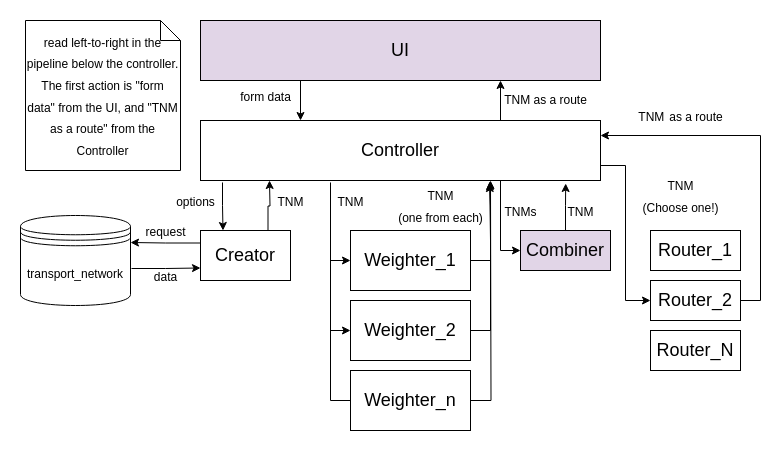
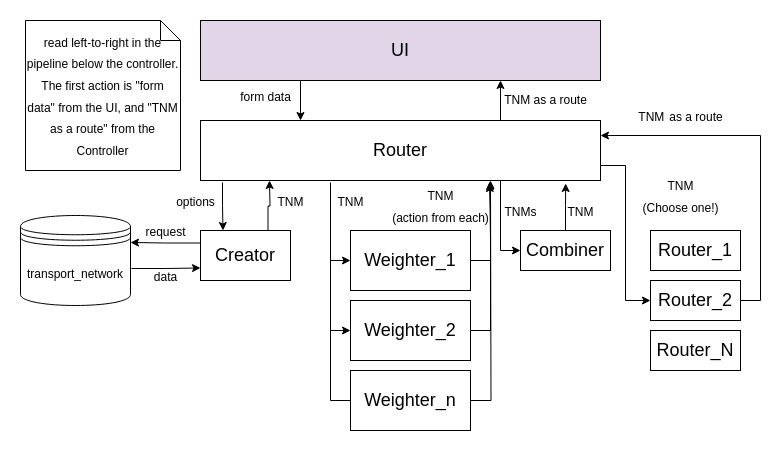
- <mxCell id="11" value="&lt;font style=&quot;font-size: 18px&quot;&gt;Controller&lt;/font&gt;" style="rounded=0;whiteSpace=wrap;html=1;" vertex="1" parent="1"><mxGeometry x="200" y="120" width="400" height="60" as="geometry" /></mxCell>
+ <mxCell id="11" value="&lt;font style=&quot;font-size: 18px&quot;&gt;Router&lt;/font&gt;" style="rounded=0;whiteSpace=wrap;html=1;" vertex="1" parent="1"><mxGeometry x="200" y="120" width="400" height="60" as="geometry" /></mxCell>
- <mxCell id="30" value="&lt;font style=&quot;font-size: 12px&quot;&gt;TNM&lt;/font&gt; &lt;br&gt;&lt;font style=&quot;font-size: 12px&quot;&gt;(one from each)&lt;/font&gt;" style="text;html=1;align=center;verticalAlign=middle;resizable=0;points=[];autosize=1;strokeColor=none;fillColor=none;fontSize=18;" vertex="1" parent="1"><mxGeometry x="390" y="180" width="100" height="50" as="geometry" /></mxCell>
+ <mxCell id="30" value="&lt;font style=&quot;font-size: 12px&quot;&gt;TNM&lt;/font&gt; &lt;br&gt;&lt;font style=&quot;font-size: 12px&quot;&gt;(action from each)&lt;/font&gt;" style="text;html=1;align=center;verticalAlign=middle;resizable=0;points=[];autosize=1;strokeColor=none;fillColor=none;fontSize=18;" vertex="1" parent="1"><mxGeometry x="390" y="180" width="100" height="50" as="geometry" /></mxCell>
- <mxCell id="33" value="&lt;font style=&quot;font-size: 18px&quot;&gt;Combiner&lt;/font&gt;" style="rounded=0;whiteSpace=wrap;html=1;fontSize=12;fillColor=#e1d5e7;" vertex="1" parent="1"><mxGeometry x="520" y="230" width="90" height="40" as="geometry" /></mxCell>
+ <mxCell id="33" value="&lt;font style=&quot;font-size: 18px&quot;&gt;Combiner&lt;/font&gt;" style="rounded=0;whiteSpace=wrap;html=1;fontSize=12;" vertex="1" parent="1"><mxGeometry x="520" y="230" width="90" height="40" as="geometry" /></mxCell>
